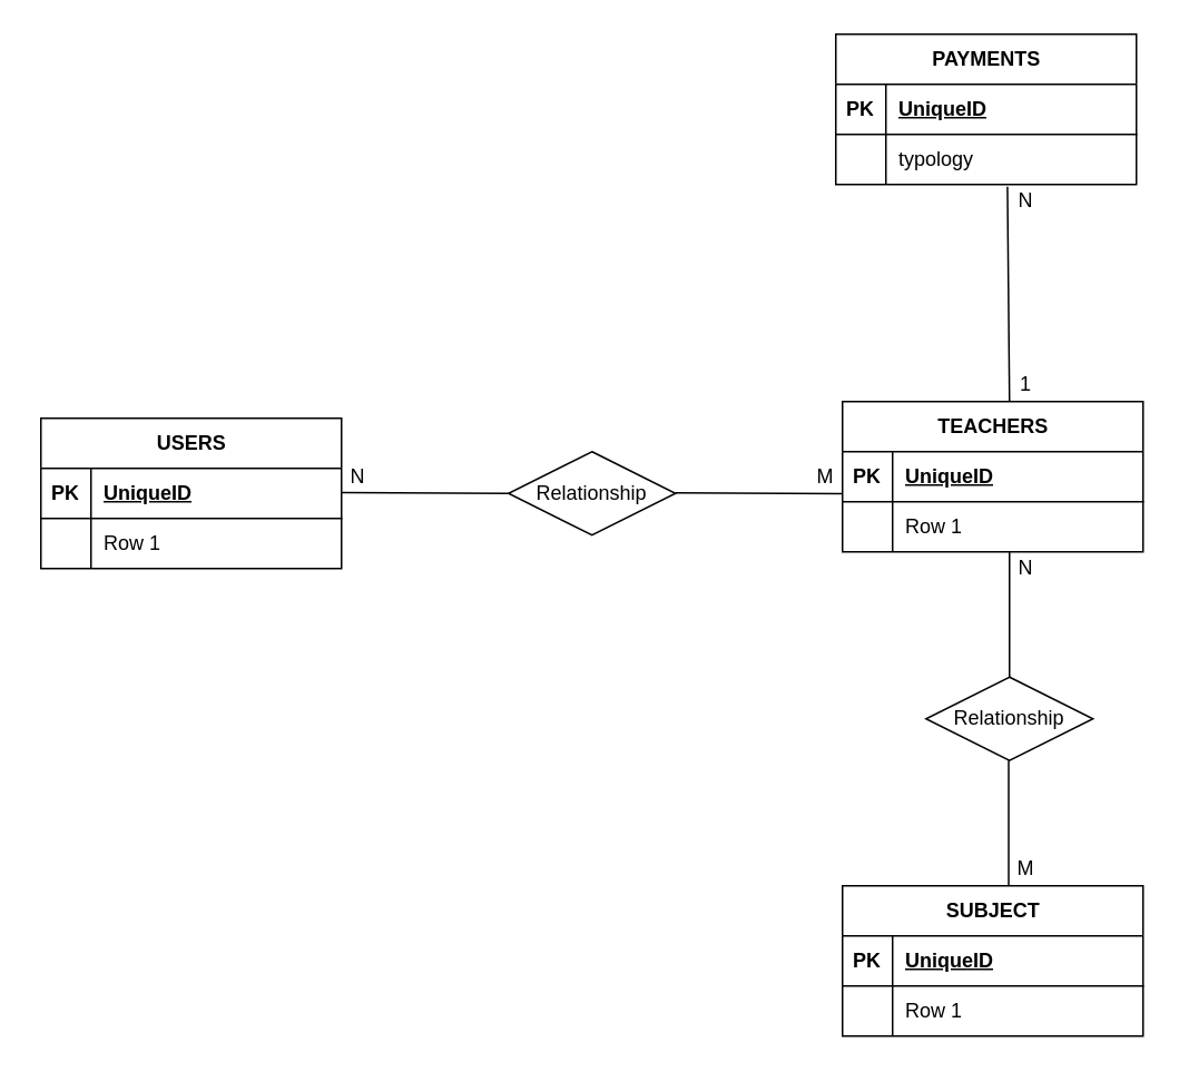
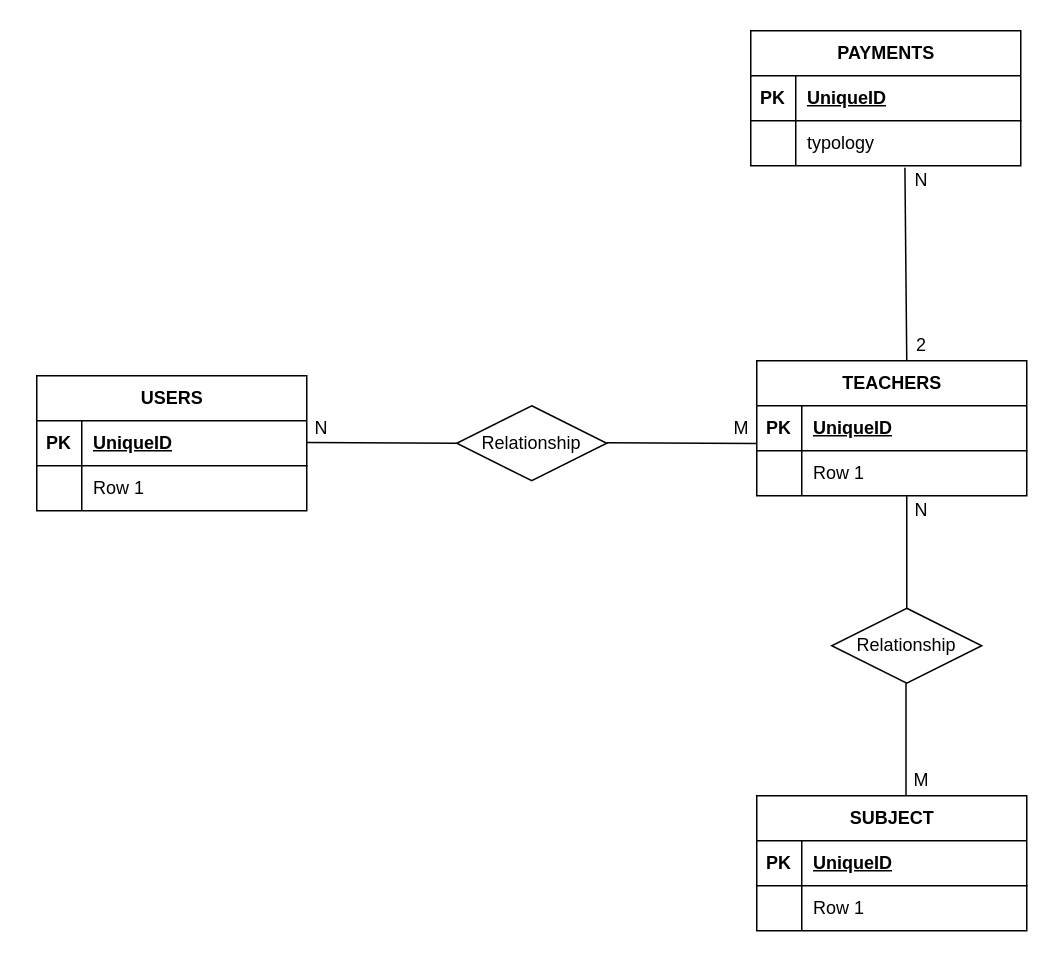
- <mxCell id="43" value="1" style="text;html=1;align=center;verticalAlign=middle;whiteSpace=wrap;rounded=0;" vertex="1" parent="1"><mxGeometry x="604" y="220" width="20" height="20" as="geometry" /></mxCell>
+ <mxCell id="43" value="2" style="text;html=1;align=center;verticalAlign=middle;whiteSpace=wrap;rounded=0;" vertex="1" parent="1"><mxGeometry x="604" y="220" width="20" height="20" as="geometry" /></mxCell>
